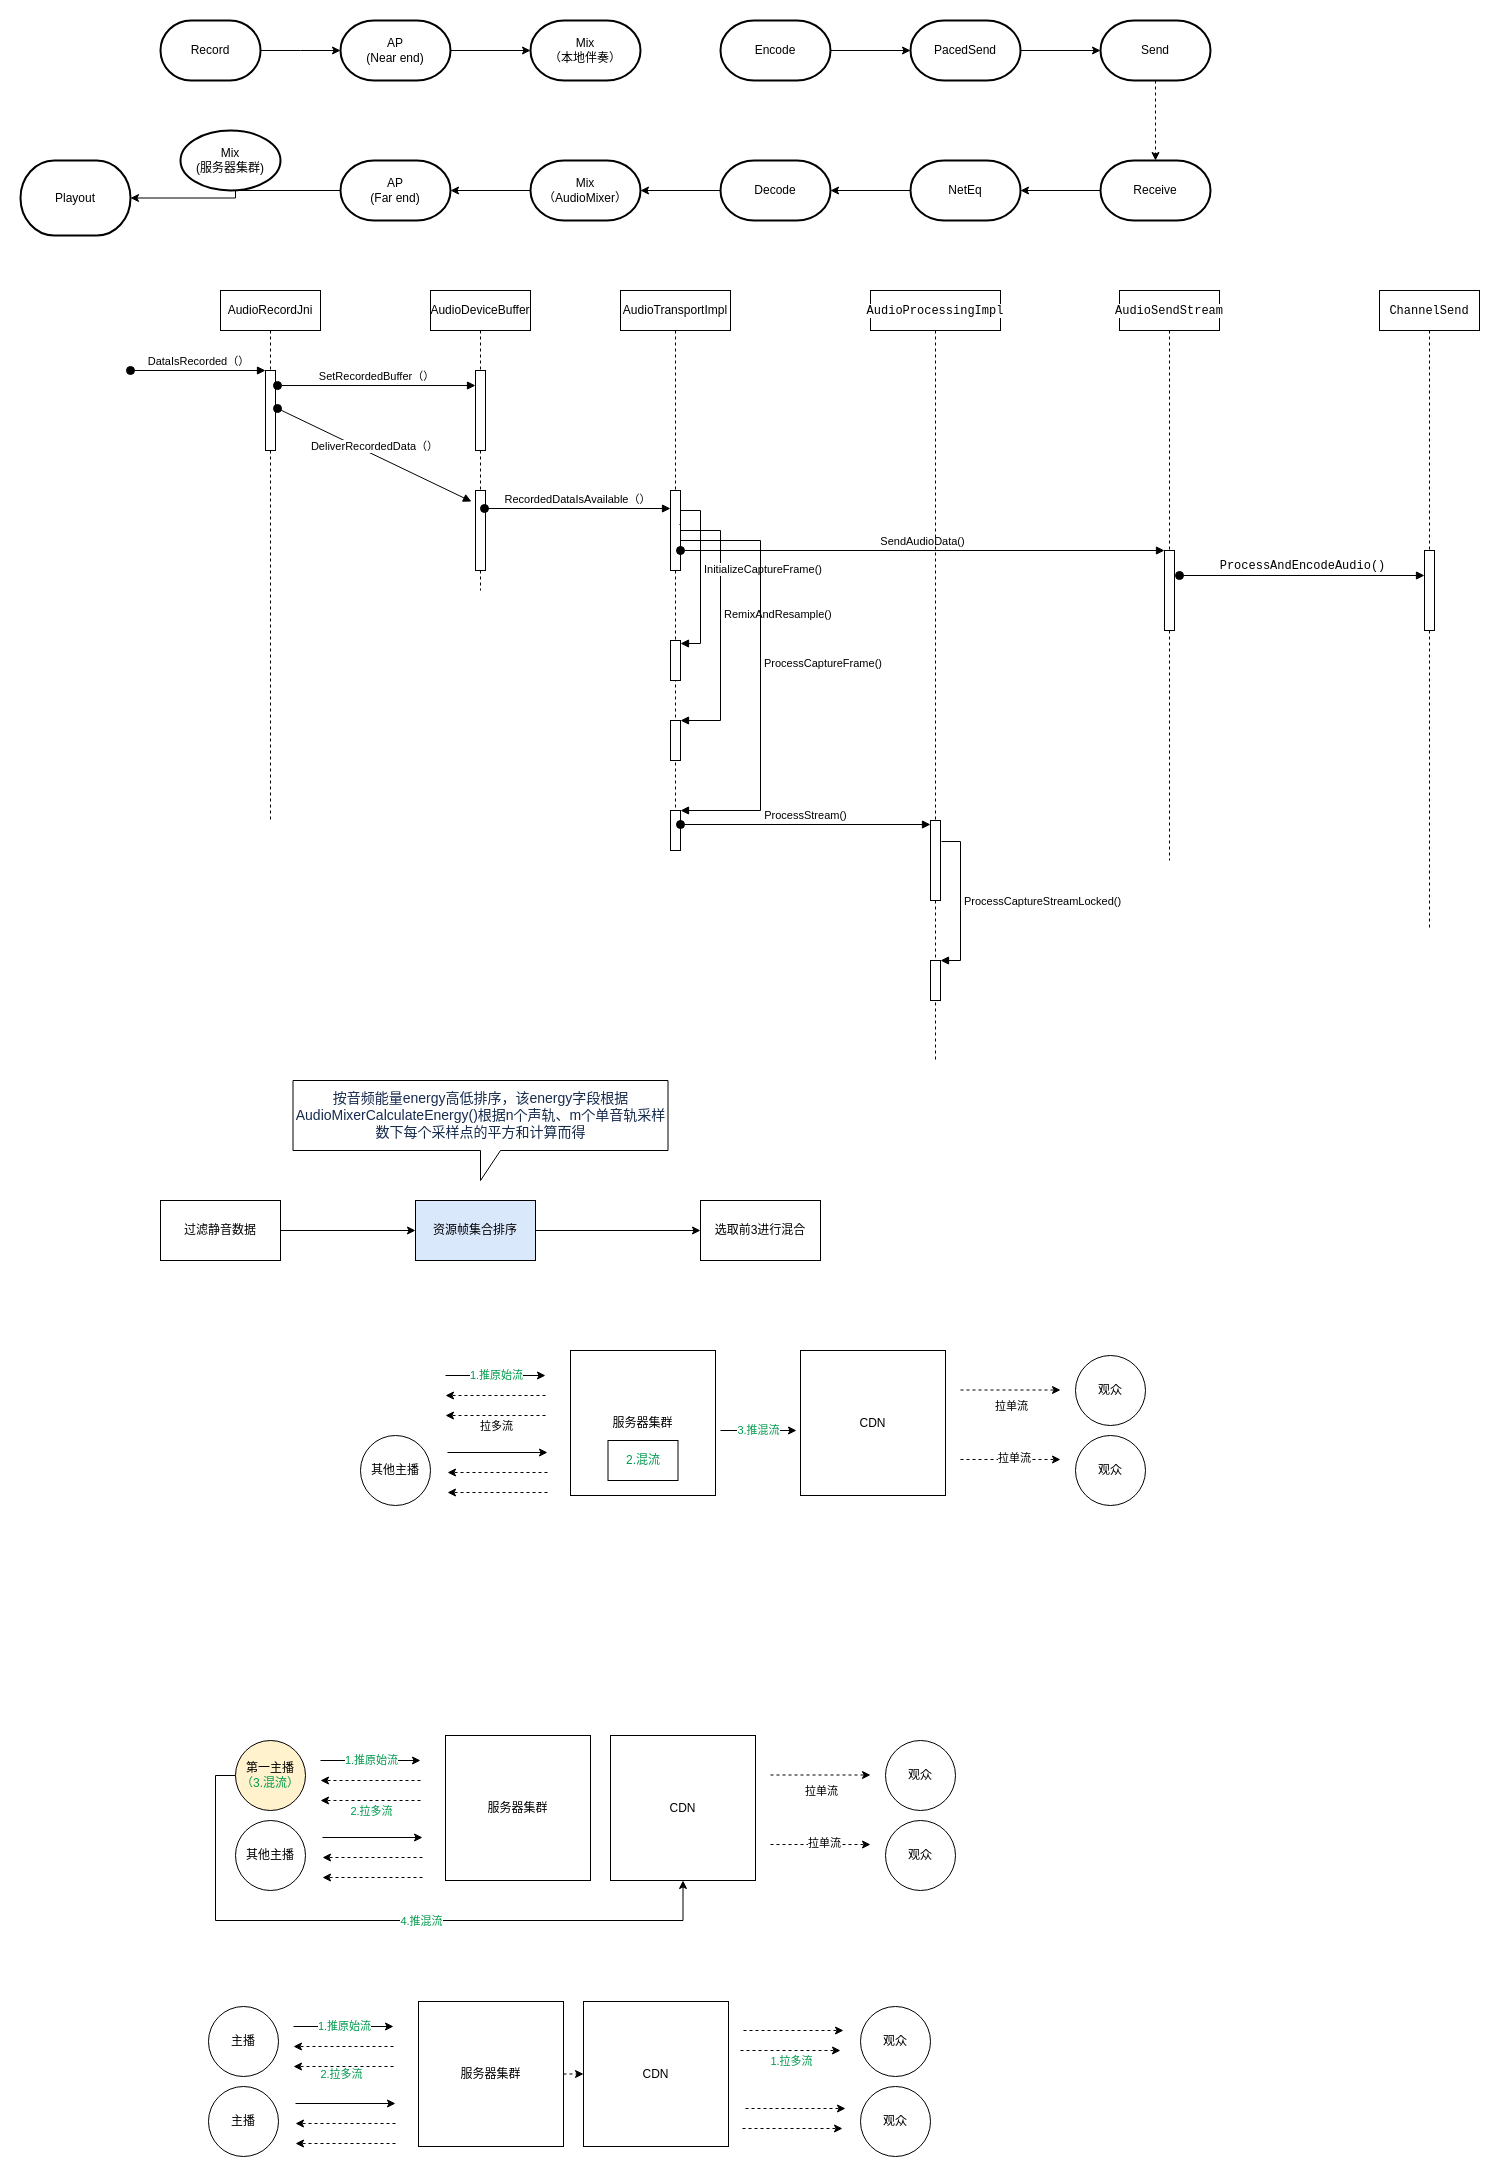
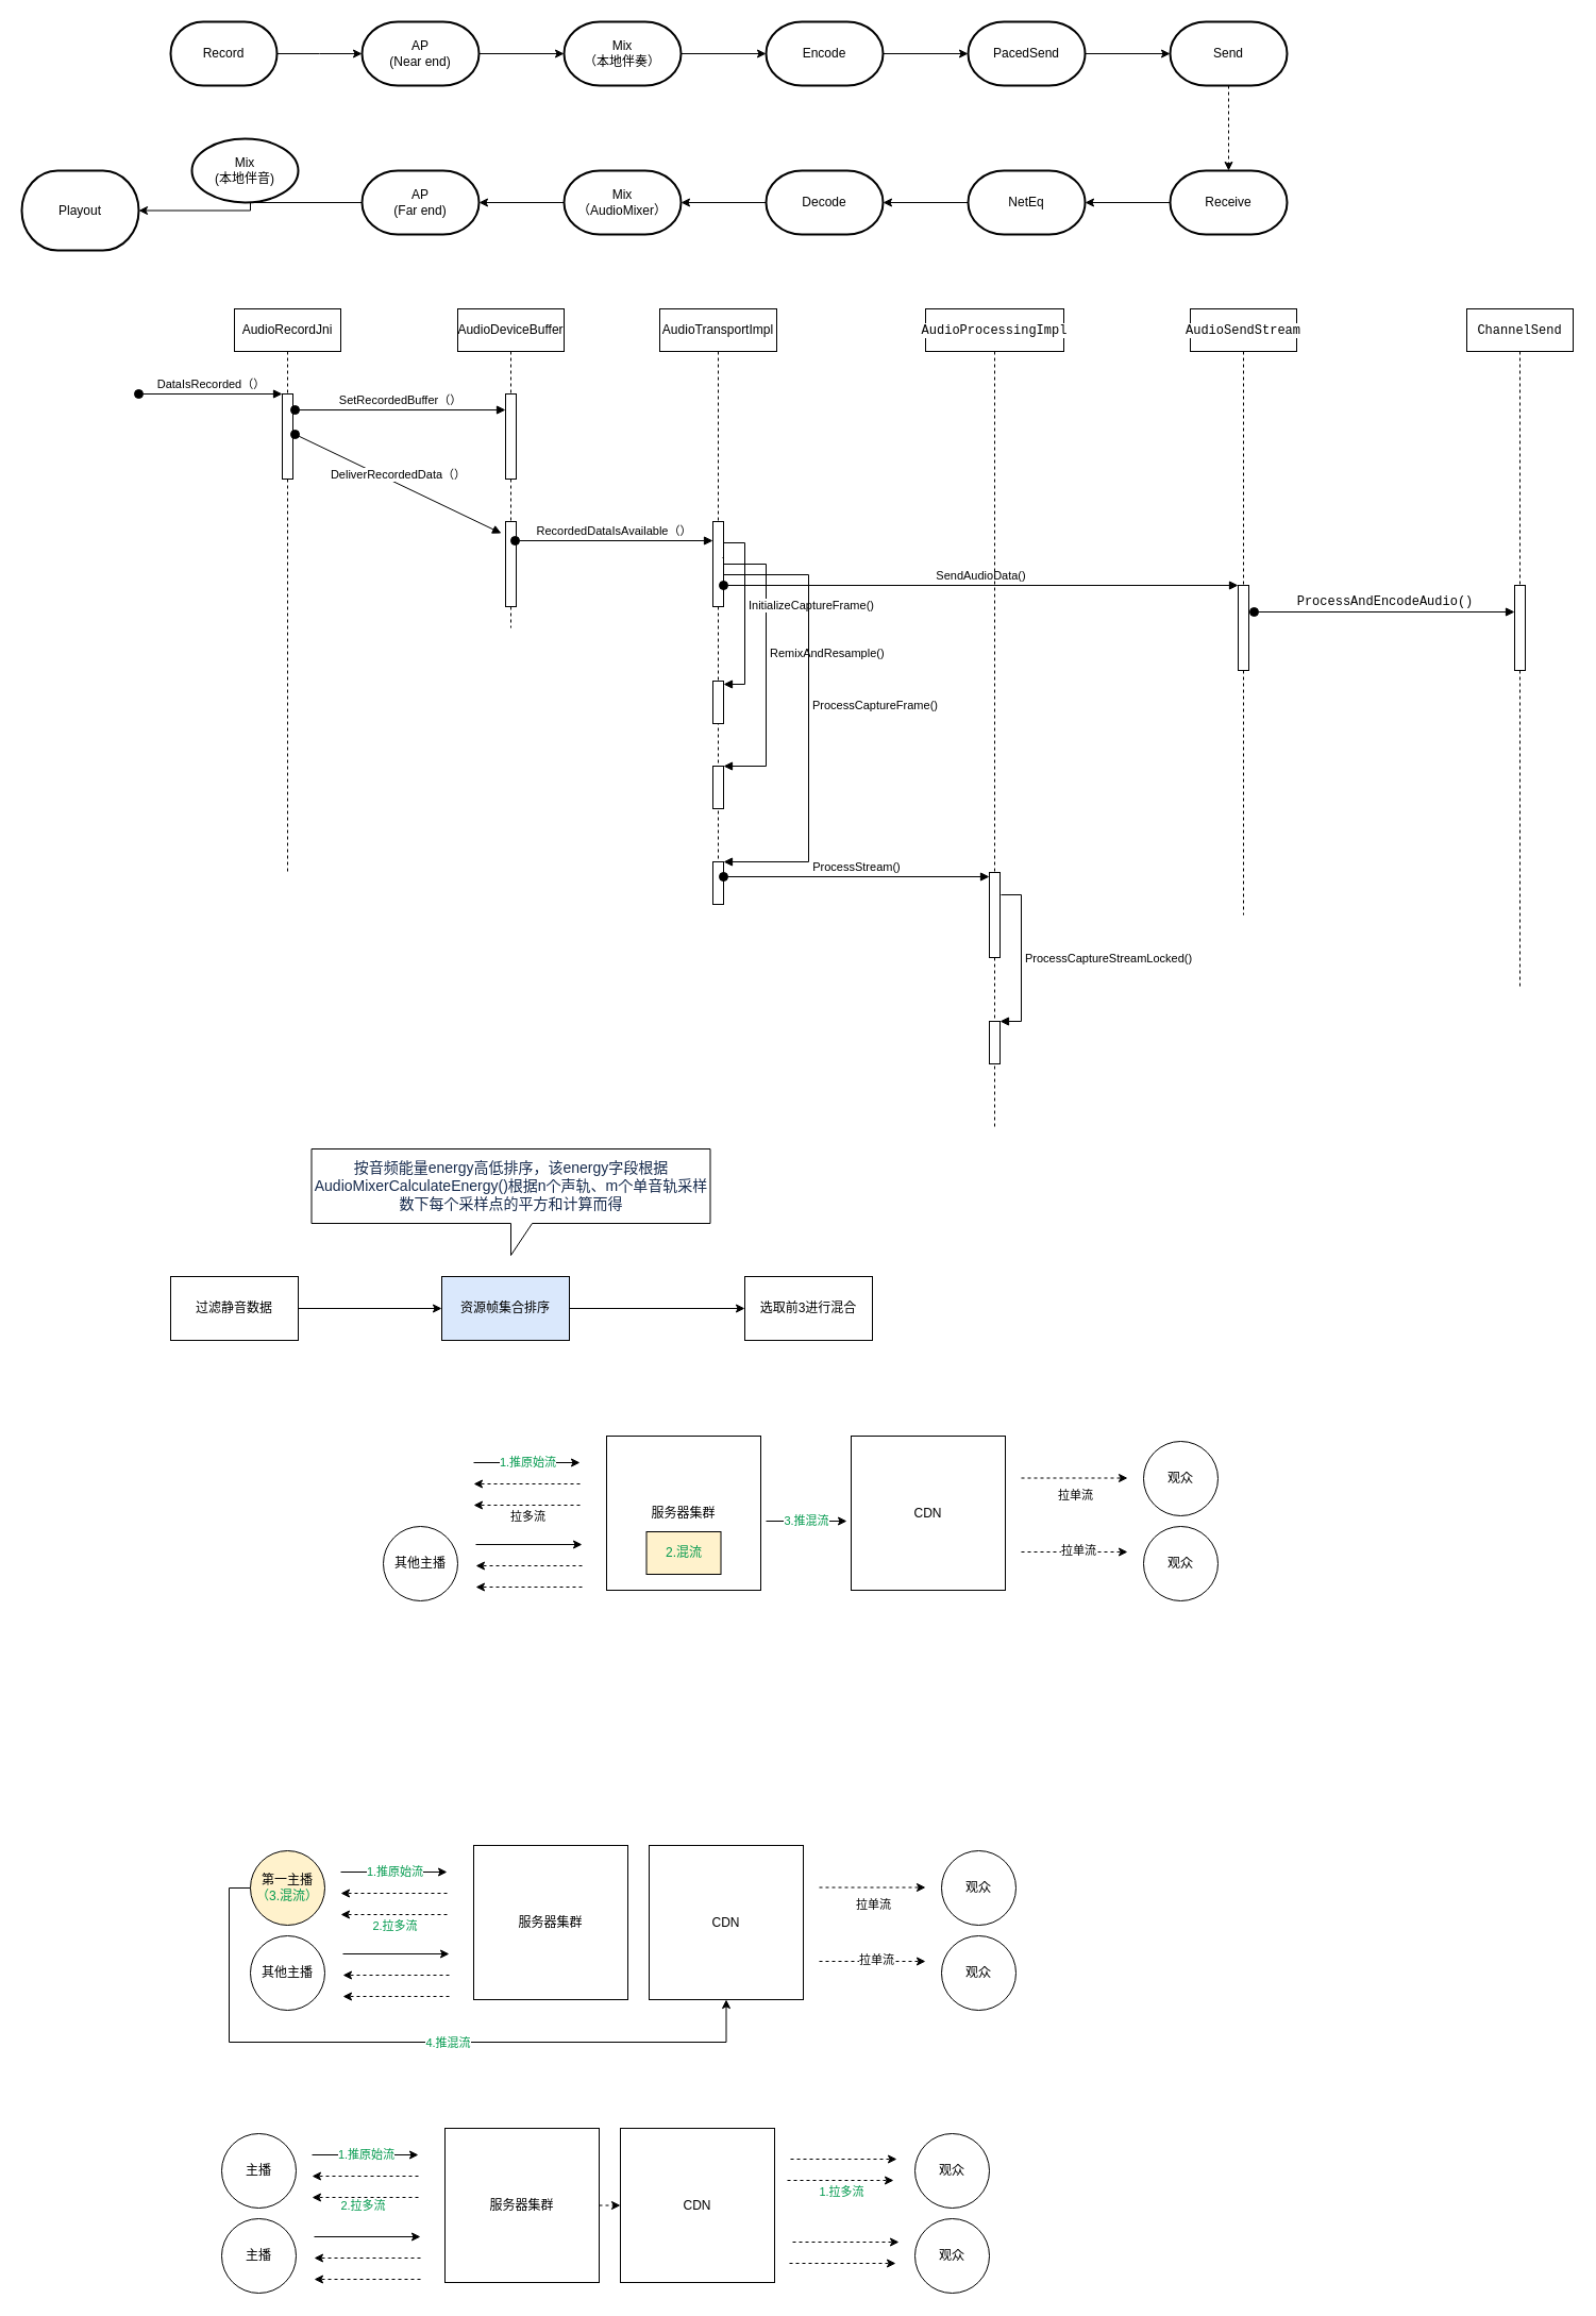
+ <mxCell id="34" value="" style="edgeStyle=orthogonalEdgeStyle;rounded=0;orthogonalLoop=1;jettySize=auto;html=1;" edge="1" parent="1" source="35" target="37"><mxGeometry relative="1" as="geometry" /></mxCell>
- <mxCell id="59" value="&lt;span&gt;Mix&lt;/span&gt;&lt;br&gt;&lt;span&gt;(服务器集群)&lt;/span&gt;" style="strokeWidth=2;html=1;shape=mxgraph.flowchart.start_1;whiteSpace=wrap;" vertex="1" parent="1"><mxGeometry x="180" y="130" width="100" height="60" as="geometry" /></mxCell>
+ <mxCell id="59" value="&lt;span&gt;Mix&lt;/span&gt;&lt;br&gt;&lt;span&gt;(本地伴音)&lt;/span&gt;" style="strokeWidth=2;html=1;shape=mxgraph.flowchart.start_1;whiteSpace=wrap;" vertex="1" parent="1"><mxGeometry x="180" y="130" width="100" height="60" as="geometry" /></mxCell>
- <mxCell id="118" value="2.混流" style="rounded=0;whiteSpace=wrap;html=1;fontColor=#00994D;" vertex="1" parent="1"><mxGeometry x="607.5" y="1440" width="70" height="40" as="geometry" /></mxCell>
+ <mxCell id="118" value="2.混流" style="rounded=0;whiteSpace=wrap;html=1;fontColor=#00994D;fillColor=#fff2cc;" vertex="1" parent="1"><mxGeometry x="607.5" y="1440" width="70" height="40" as="geometry" /></mxCell>
